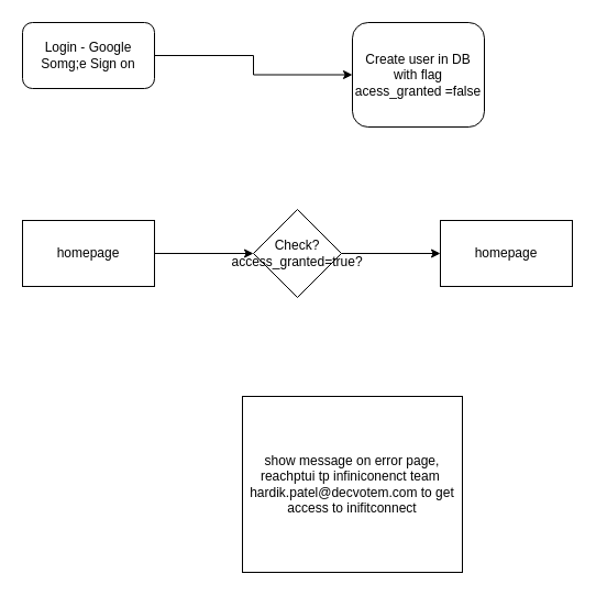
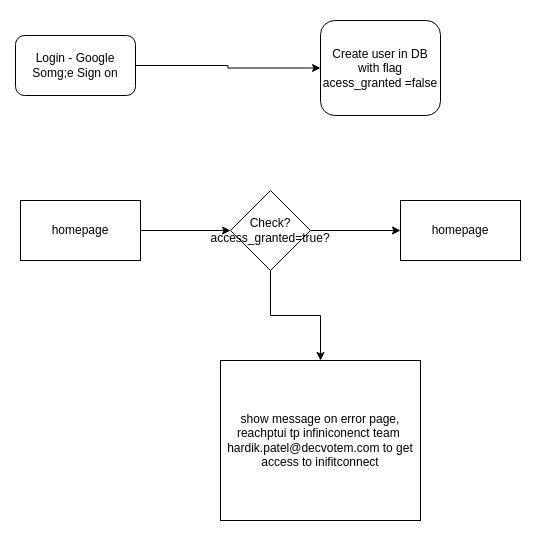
- <mxCell id="3" value="Login - Google Somg;e Sign on" style="rounded=1;whiteSpace=wrap;html=1;" vertex="1" parent="1"><mxGeometry x="20" y="20" width="120" height="60" as="geometry" /></mxCell>
+ <mxCell id="3" value="Login - Google Somg;e Sign on" style="rounded=1;whiteSpace=wrap;html=1;" vertex="1" parent="1"><mxGeometry x="15" y="35" width="120" height="60" as="geometry" /></mxCell>
+ <mxCell id="8" value="" style="edgeStyle=orthogonalEdgeStyle;rounded=0;orthogonalLoop=1;jettySize=auto;html=1;" edge="1" parent="1" source="9" target="11"><mxGeometry relative="1" as="geometry" /></mxCell>
